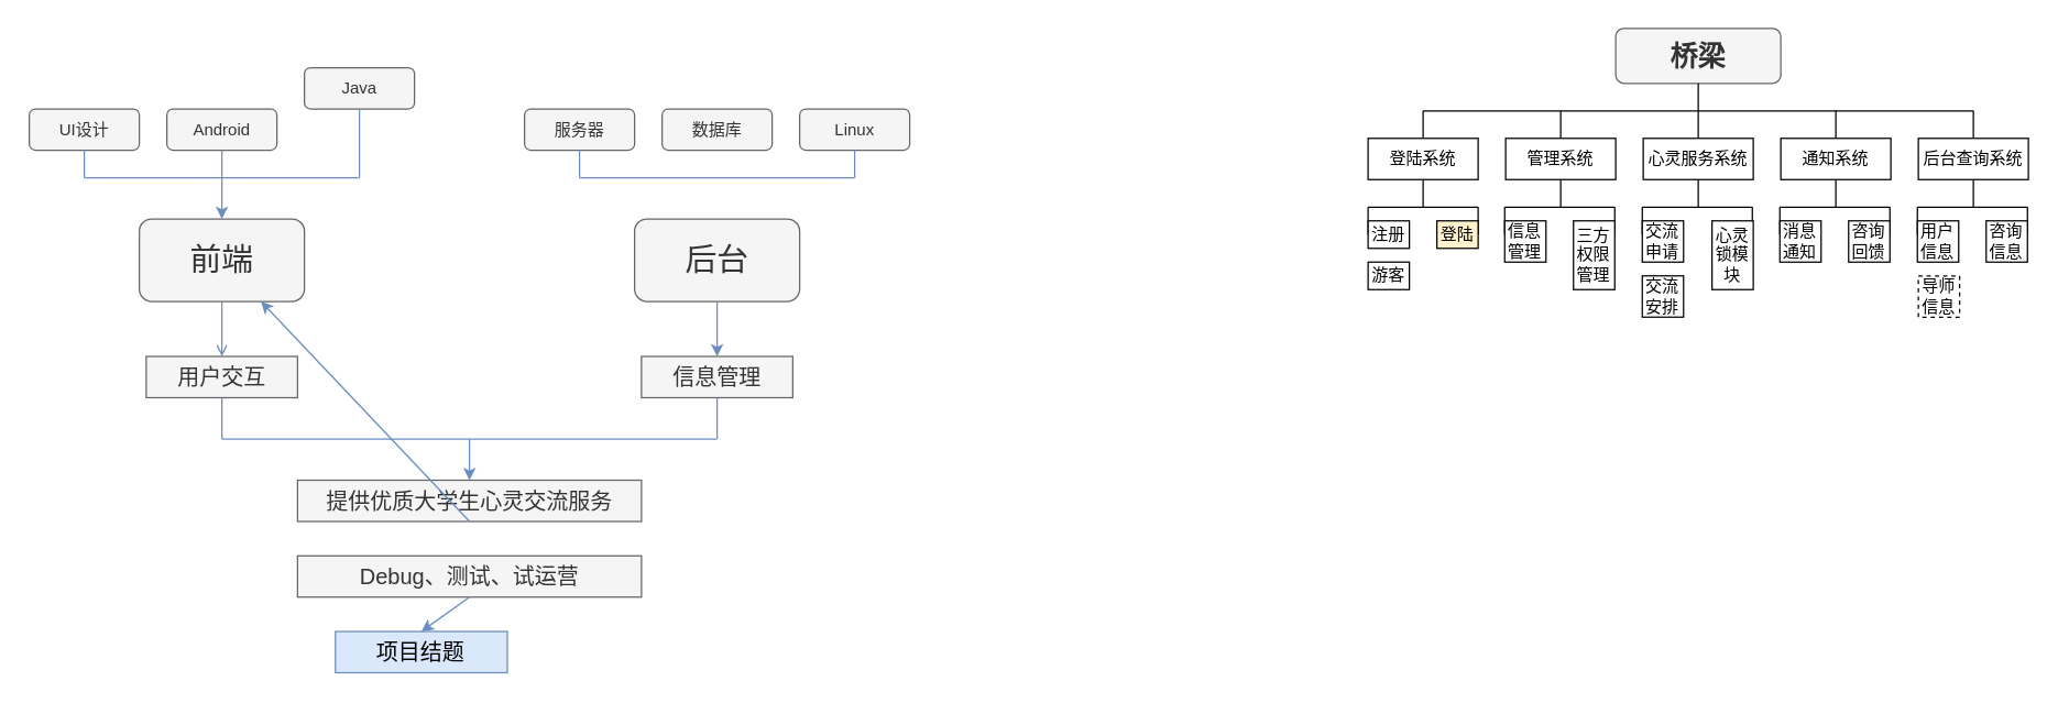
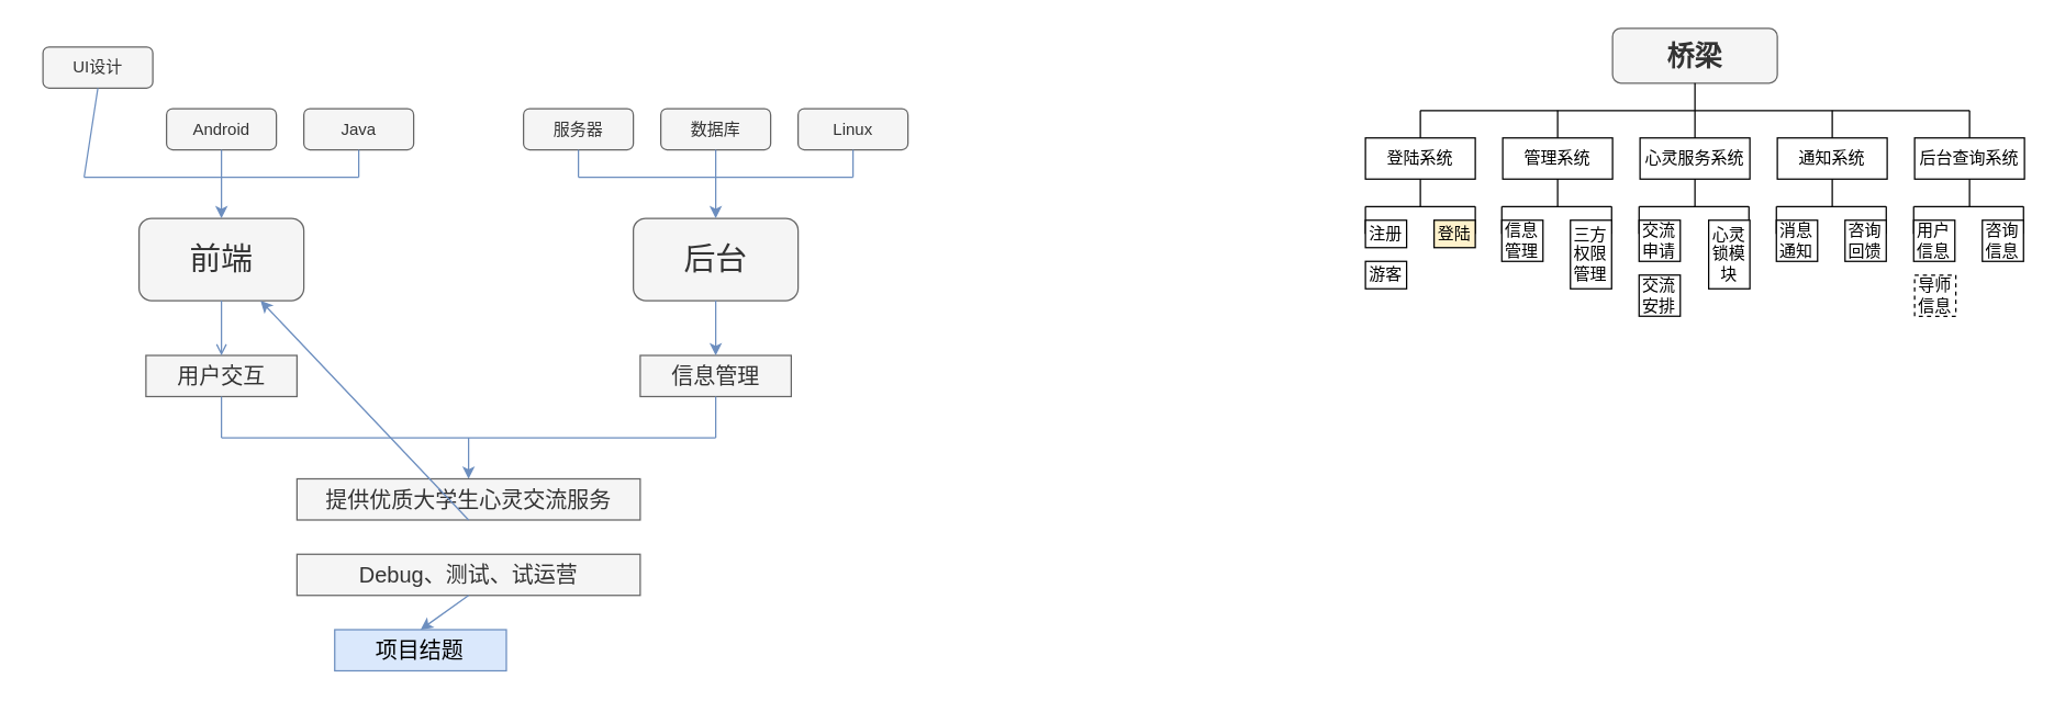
- <mxCell id="4" value="Java" style="rounded=1;whiteSpace=wrap;html=1;fillColor=#f5f5f5;strokeColor=#666666;fontColor=#333333;" parent="1" vertex="1"><mxGeometry x="220.8" y="48.6" width="80" height="30" as="geometry" /></mxCell>
+ <mxCell id="4" value="Java" style="rounded=1;whiteSpace=wrap;html=1;fillColor=#f5f5f5;strokeColor=#666666;fontColor=#333333;" parent="1" vertex="1"><mxGeometry x="220.8" y="78.6" width="80" height="30" as="geometry" /></mxCell>
- <mxCell id="3" value="UI设计" style="rounded=1;whiteSpace=wrap;html=1;fillColor=#f5f5f5;strokeColor=#666666;fontColor=#333333;" parent="1" vertex="1"><mxGeometry x="20.8" y="78.6" width="80" height="30" as="geometry" /></mxCell>
+ <mxCell id="3" value="UI设计" style="rounded=1;whiteSpace=wrap;html=1;fillColor=#f5f5f5;strokeColor=#666666;fontColor=#333333;" parent="1" vertex="1"><mxGeometry x="30.8" y="33.6" width="80" height="30" as="geometry" /></mxCell>
+ <mxCell id="17" value="" style="endArrow=classic;html=1;exitX=0.5;exitY=1;exitDx=0;exitDy=0;entryX=0.5;entryY=0;entryDx=0;entryDy=0;fillColor=#dae8fc;strokeColor=#6c8ebf;" parent="1" source="10" target="13" edge="1"><mxGeometry width="50" height="50" relative="1" as="geometry"><mxPoint x="380.8" y="288.6" as="sourcePoint" /><mxPoint x="430.8" y="238.6" as="targetPoint" /></mxGeometry></mxCell>
